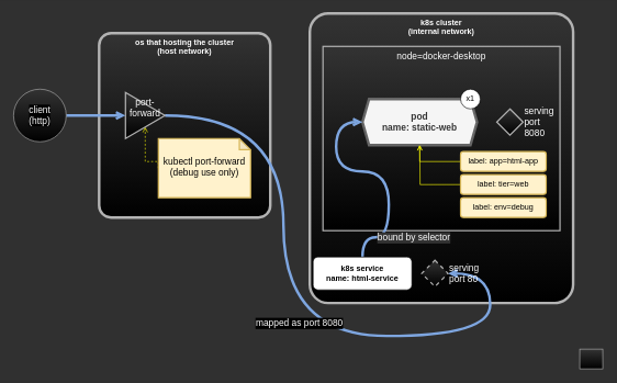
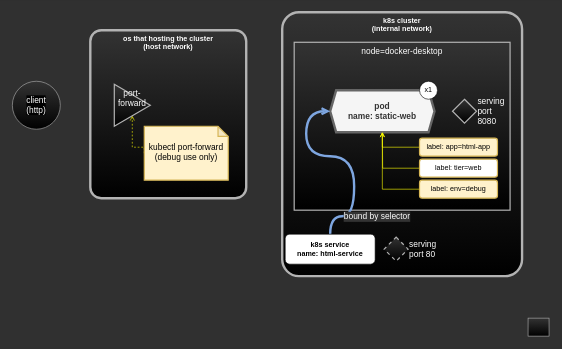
- <mxCell id="17" style="edgeStyle=orthogonalEdgeStyle;curved=1;rounded=0;orthogonalLoop=1;jettySize=auto;html=1;exitX=1;exitY=0.5;exitDx=0;exitDy=0;entryX=0;entryY=0.5;entryDx=0;entryDy=0;fontSize=14;fontColor=#FFFFFF;endArrow=open;endFill=0;strokeColor=#7EA6E0;strokeWidth=4;" parent="1" source="18" target="14" edge="1"><mxGeometry relative="1" as="geometry" /></mxCell>
- <mxCell id="7" value="label: tier=web" style="rounded=1;whiteSpace=wrap;html=1;strokeColor=#d6b656;strokeWidth=2;fillColor=#fff2cc;verticalAlign=top;" parent="1" vertex="1"><mxGeometry x="699" y="265" width="130" height="30" as="geometry" /></mxCell>
+ <mxCell id="7" value="label: tier=web" style="rounded=1;whiteSpace=wrap;html=1;strokeColor=#d6b656;strokeWidth=2;fillColor=#ffffff;verticalAlign=top;" parent="1" vertex="1"><mxGeometry x="699" y="265" width="130" height="30" as="geometry" /></mxCell>
+ <mxCell id="24" style="edgeStyle=orthogonalEdgeStyle;rounded=0;orthogonalLoop=1;jettySize=auto;html=1;exitX=0;exitY=0.5;exitDx=0;exitDy=0;entryX=0.5;entryY=1;entryDx=0;entryDy=0;fontSize=14;fontColor=#FFFFFF;endArrow=open;endFill=0;strokeColor=#FFFF00;" edge="1" parent="1" source="25" target="5"><mxGeometry relative="1" as="geometry" /></mxCell>
- <mxCell id="12" style="edgeStyle=orthogonalEdgeStyle;rounded=0;orthogonalLoop=1;jettySize=auto;html=1;exitX=1;exitY=0.5;exitDx=0;exitDy=0;entryX=1;entryY=0.5;entryDx=0;entryDy=0;fontSize=14;fontColor=#FFFFFF;endArrow=open;endFill=0;curved=1;strokeWidth=4;strokeColor=#7EA6E0;" parent="1" source="14" target="23" edge="1"><mxGeometry relative="1" as="geometry"><Array as="points"><mxPoint x="430" y="175" /><mxPoint x="430" y="510" /><mxPoint x="744" y="510" /><mxPoint x="744" y="415" /></Array></mxGeometry></mxCell>
- <mxCell id="13" value="mapped as port 8080" style="edgeLabel;html=1;align=center;verticalAlign=middle;resizable=0;points=[];fontSize=14;labelBackgroundColor=#000000;fontColor=#FFFFFF;" parent="12" vertex="1" connectable="0"><mxGeometry x="0.086" relative="1" as="geometry"><mxPoint x="2" y="-20" as="offset" /></mxGeometry></mxCell>
